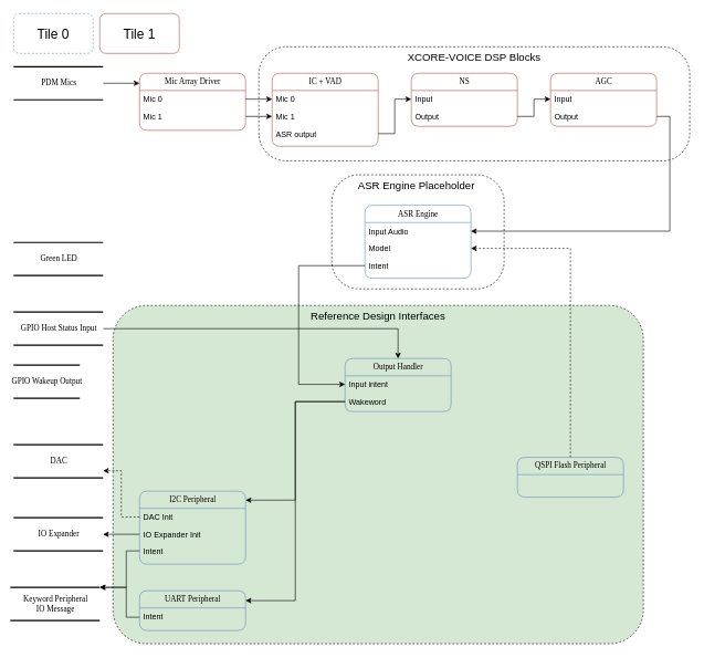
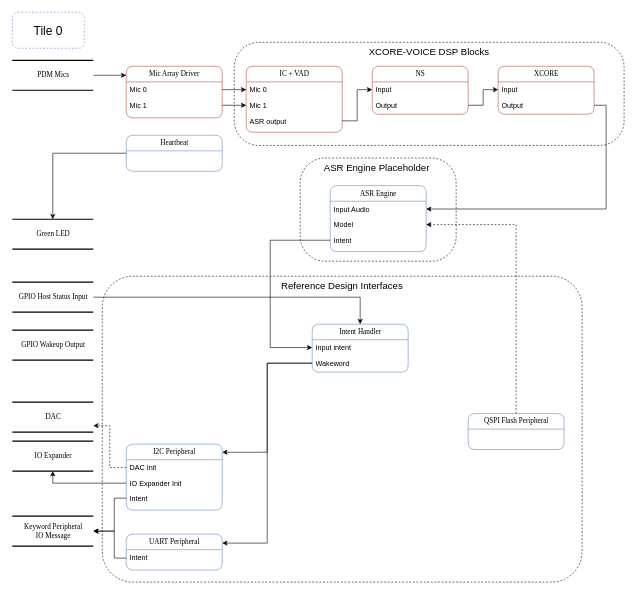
- <mxCell id="55" value="&lt;font style=&quot;font-size: 20px;&quot;&gt;Tile 1&lt;/font&gt;" style="rounded=1;whiteSpace=wrap;html=1;fillColor=none;strokeColor=#b85450;" parent="1" vertex="1"><mxGeometry x="150" y="20" width="120" height="60" as="geometry" /></mxCell>
- <mxCell id="17" value="AGC" style="swimlane;html=1;fontStyle=0;childLayout=stackLayout;horizontal=1;startSize=26;fillColor=none;horizontalStack=0;resizeParent=1;resizeLast=0;collapsible=1;marginBottom=0;swimlaneFillColor=none;align=center;rounded=1;shadow=0;comic=0;labelBackgroundColor=none;strokeWidth=1;fontFamily=Verdana;fontSize=12;strokeColor=#b85450;" parent="1" vertex="1"><mxGeometry x="830" y="110" width="160" height="80" as="geometry" /></mxCell>
+ <mxCell id="17" value="XCORE" style="swimlane;html=1;fontStyle=0;childLayout=stackLayout;horizontal=1;startSize=26;fillColor=none;horizontalStack=0;resizeParent=1;resizeLast=0;collapsible=1;marginBottom=0;swimlaneFillColor=none;align=center;rounded=1;shadow=0;comic=0;labelBackgroundColor=none;strokeWidth=1;fontFamily=Verdana;fontSize=12;strokeColor=#b85450;" parent="1" vertex="1"><mxGeometry x="830" y="110" width="160" height="80" as="geometry" /></mxCell>
+ <mxCell id="29" value="" style="edgeStyle=orthogonalEdgeStyle;rounded=0;orthogonalLoop=1;jettySize=auto;html=1;" parent="1" source="30" target="31" edge="1"><mxGeometry relative="1" as="geometry" /></mxCell>
+ <mxCell id="30" value="Heartbeat" style="swimlane;html=1;fontStyle=0;childLayout=stackLayout;horizontal=1;startSize=26;fillColor=none;horizontalStack=0;resizeParent=1;resizeLast=0;collapsible=1;marginBottom=0;swimlaneFillColor=none;align=center;rounded=1;shadow=0;comic=0;labelBackgroundColor=none;strokeWidth=1;fontFamily=Verdana;fontSize=12;strokeColor=#6c8ebf;" parent="1" vertex="1"><mxGeometry x="210" y="225" width="160" height="60" as="geometry" /></mxCell>
- <mxCell id="42" value="Output Handler" style="swimlane;html=1;fontStyle=0;childLayout=stackLayout;horizontal=1;startSize=26;fillColor=none;horizontalStack=0;resizeParent=1;resizeLast=0;collapsible=1;marginBottom=0;swimlaneFillColor=none;align=center;rounded=1;shadow=0;comic=0;labelBackgroundColor=none;strokeWidth=1;fontFamily=Verdana;fontSize=12;strokeColor=#6c8ebf;" parent="1" vertex="1"><mxGeometry x="520" y="540" width="160" height="80" as="geometry" /></mxCell>
+ <mxCell id="42" value="Intent Handler" style="swimlane;html=1;fontStyle=0;childLayout=stackLayout;horizontal=1;startSize=26;fillColor=none;horizontalStack=0;resizeParent=1;resizeLast=0;collapsible=1;marginBottom=0;swimlaneFillColor=none;align=center;rounded=1;shadow=0;comic=0;labelBackgroundColor=none;strokeWidth=1;fontFamily=Verdana;fontSize=12;strokeColor=#6c8ebf;" parent="1" vertex="1"><mxGeometry x="520" y="540" width="160" height="80" as="geometry" /></mxCell>
- <mxCell id="51" value="GPIO Wakeup Output" style="html=1;rounded=0;shadow=0;comic=0;labelBackgroundColor=none;strokeWidth=2;fontFamily=Verdana;fontSize=12;align=center;shape=mxgraph.ios7ui.horLines;" parent="1" vertex="1"><mxGeometry x="20" y="550" width="100" height="50" as="geometry" /></mxCell>
+ <mxCell id="51" value="GPIO Wakeup Output" style="html=1;rounded=0;shadow=0;comic=0;labelBackgroundColor=none;strokeWidth=2;fontFamily=Verdana;fontSize=12;align=center;shape=mxgraph.ios7ui.horLines;" parent="1" vertex="1"><mxGeometry x="20" y="550" width="135" height="50" as="geometry" /></mxCell>
- <mxCell id="2" value="Reference Design Interfaces" style="rounded=1;arcSize=10;whiteSpace=wrap;html=1;align=center;dashed=1;horizontal=1;verticalAlign=top;fontSize=16;fillColor=#d5e8d4;" parent="1" vertex="1"><mxGeometry x="170" y="460" width="800" height="510" as="geometry" /></mxCell>
+ <mxCell id="2" value="Reference Design Interfaces" style="rounded=1;arcSize=10;whiteSpace=wrap;html=1;align=center;dashed=1;horizontal=1;verticalAlign=top;fontSize=16;" parent="1" vertex="1"><mxGeometry x="170" y="460" width="800" height="510" as="geometry" /></mxCell>
- <mxCell id="46" value="IO Expander" style="html=1;rounded=0;shadow=0;comic=0;labelBackgroundColor=none;strokeWidth=2;fontFamily=Verdana;fontSize=12;align=center;shape=mxgraph.ios7ui.horLines;" parent="1" vertex="1"><mxGeometry x="20" y="780" width="135" height="50" as="geometry" /></mxCell>
+ <mxCell id="46" value="IO Expander" style="html=1;rounded=0;shadow=0;comic=0;labelBackgroundColor=none;strokeWidth=2;fontFamily=Verdana;fontSize=12;align=center;shape=mxgraph.ios7ui.horLines;" parent="1" vertex="1"><mxGeometry x="20" y="735" width="135" height="50" as="geometry" /></mxCell>
- <mxCell id="37" value="Keyword Peripheral &lt;br&gt;IO Message" style="html=1;rounded=0;shadow=0;comic=0;labelBackgroundColor=none;strokeWidth=2;fontFamily=Verdana;fontSize=12;align=center;shape=mxgraph.ios7ui.horLines;" parent="1" vertex="1"><mxGeometry x="15" y="885" width="135" height="50" as="geometry" /></mxCell>
+ <mxCell id="37" value="Keyword Peripheral &lt;br&gt;IO Message" style="html=1;rounded=0;shadow=0;comic=0;labelBackgroundColor=none;strokeWidth=2;fontFamily=Verdana;fontSize=12;align=center;shape=mxgraph.ios7ui.horLines;" parent="1" vertex="1"><mxGeometry x="20" y="860" width="135" height="50" as="geometry" /></mxCell>
